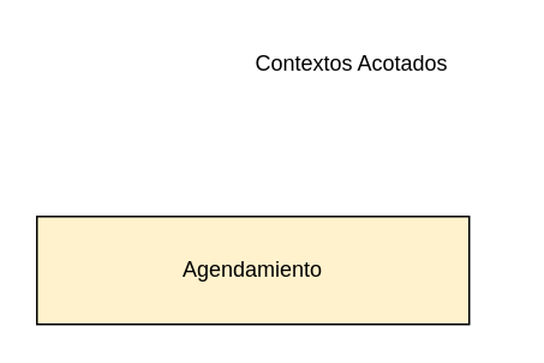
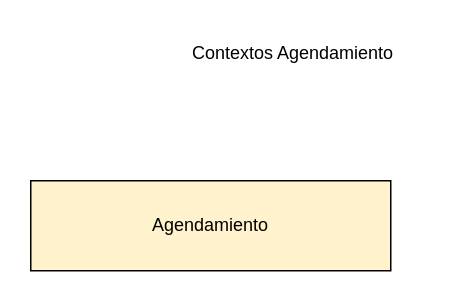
- <mxCell id="2" value="Contextos Acotados" style="text;html=1;strokeColor=none;fillColor=none;align=center;verticalAlign=middle;whiteSpace=wrap;rounded=0;" vertex="1" parent="1"><mxGeometry x="110" y="20" width="170" height="30" as="geometry" /></mxCell>
+ <mxCell id="2" value="Contextos Agendamiento" style="text;html=1;strokeColor=none;fillColor=none;align=center;verticalAlign=middle;whiteSpace=wrap;rounded=0;" vertex="1" parent="1"><mxGeometry x="110" y="20" width="170" height="30" as="geometry" /></mxCell>
